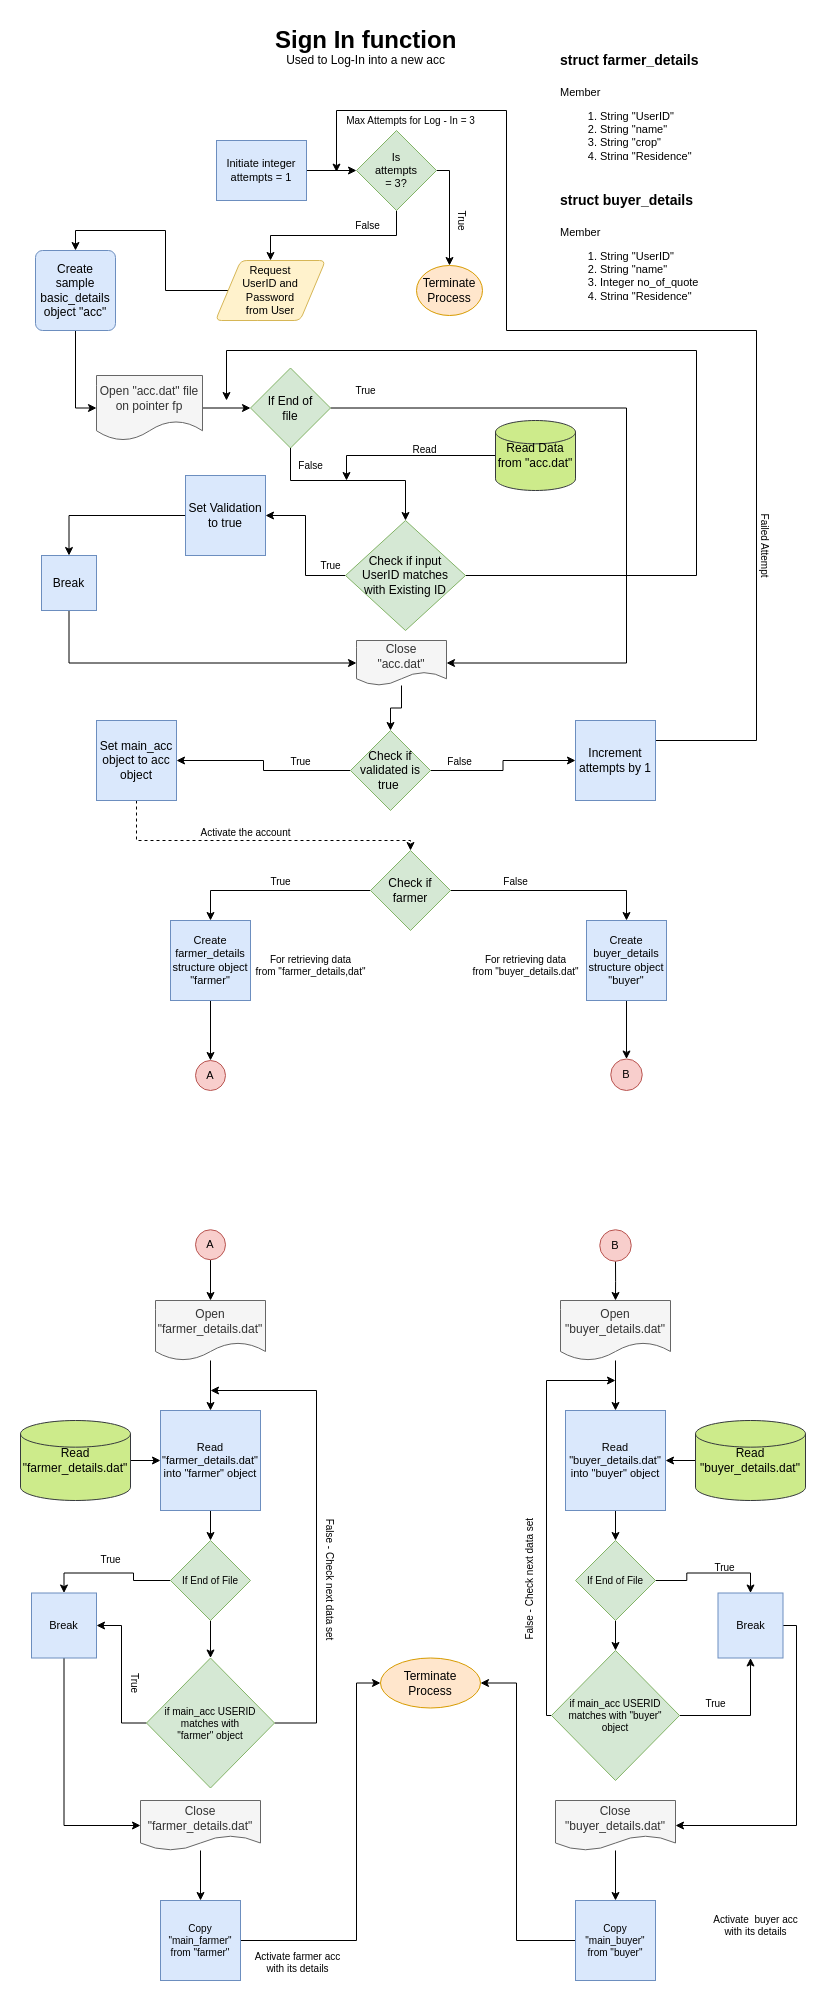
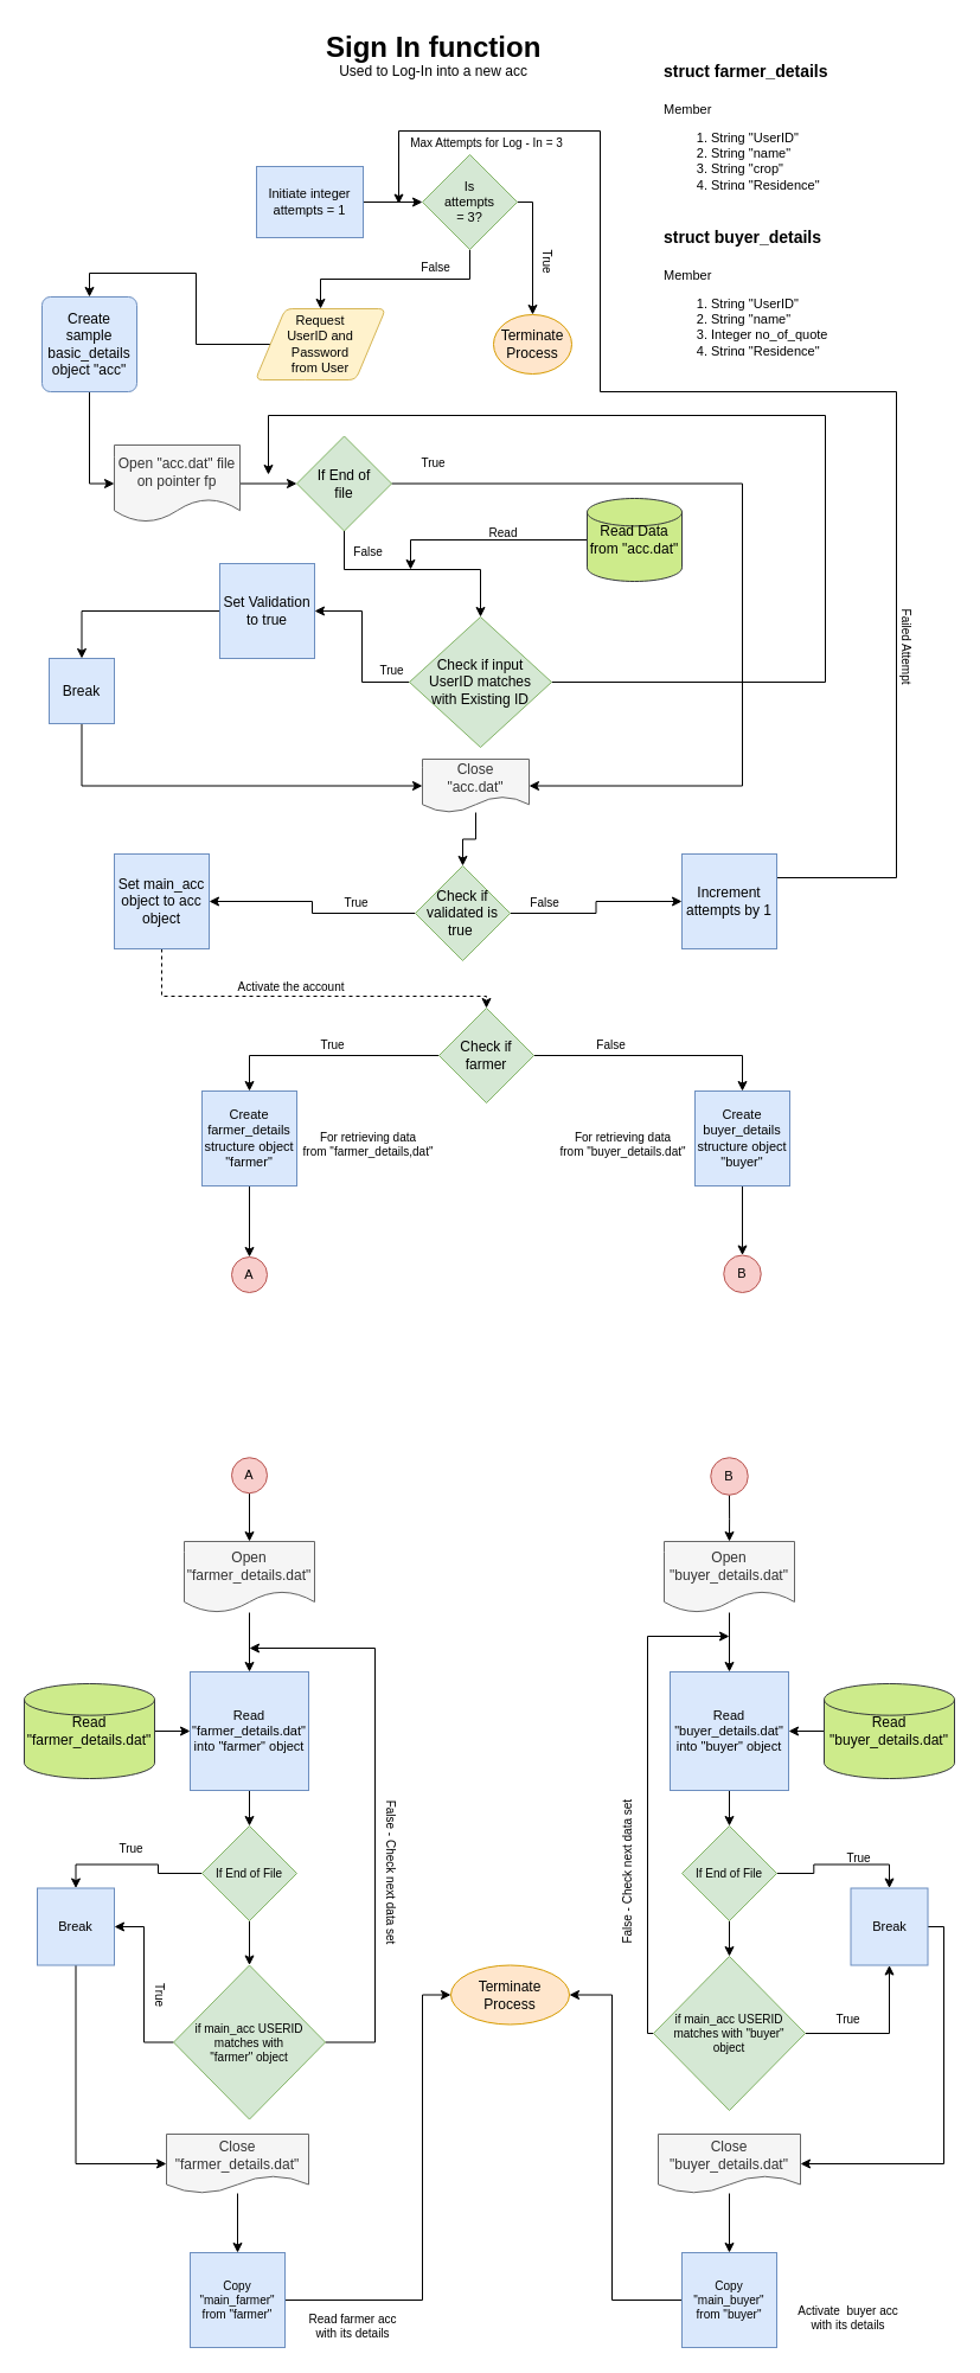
- <mxCell id="108" value="Activate&amp;nbsp; buyer acc&lt;br&gt;with its details" style="text;html=1;align=center;verticalAlign=middle;resizable=0;points=[];autosize=1;fontSize=10;" parent="1" vertex="1"><mxGeometry x="705" y="1910" width="100" height="30" as="geometry" /></mxCell>
+ <mxCell id="108" value="Activate&amp;nbsp; buyer acc&lt;br&gt;with its details" style="text;html=1;align=center;verticalAlign=middle;resizable=0;points=[];autosize=1;fontSize=10;" parent="1" vertex="1"><mxGeometry x="665" y="1940" width="100" height="30" as="geometry" /></mxCell>
- <mxCell id="107" value="Activate farmer acc&lt;br&gt;with its details" style="text;html=1;align=center;verticalAlign=middle;resizable=0;points=[];autosize=1;fontSize=10;" parent="1" vertex="1"><mxGeometry x="247" y="1947" width="100" height="30" as="geometry" /></mxCell>
+ <mxCell id="107" value="Read farmer acc&lt;br&gt;with its details" style="text;html=1;align=center;verticalAlign=middle;resizable=0;points=[];autosize=1;fontSize=10;" parent="1" vertex="1"><mxGeometry x="247" y="1947" width="100" height="30" as="geometry" /></mxCell>
